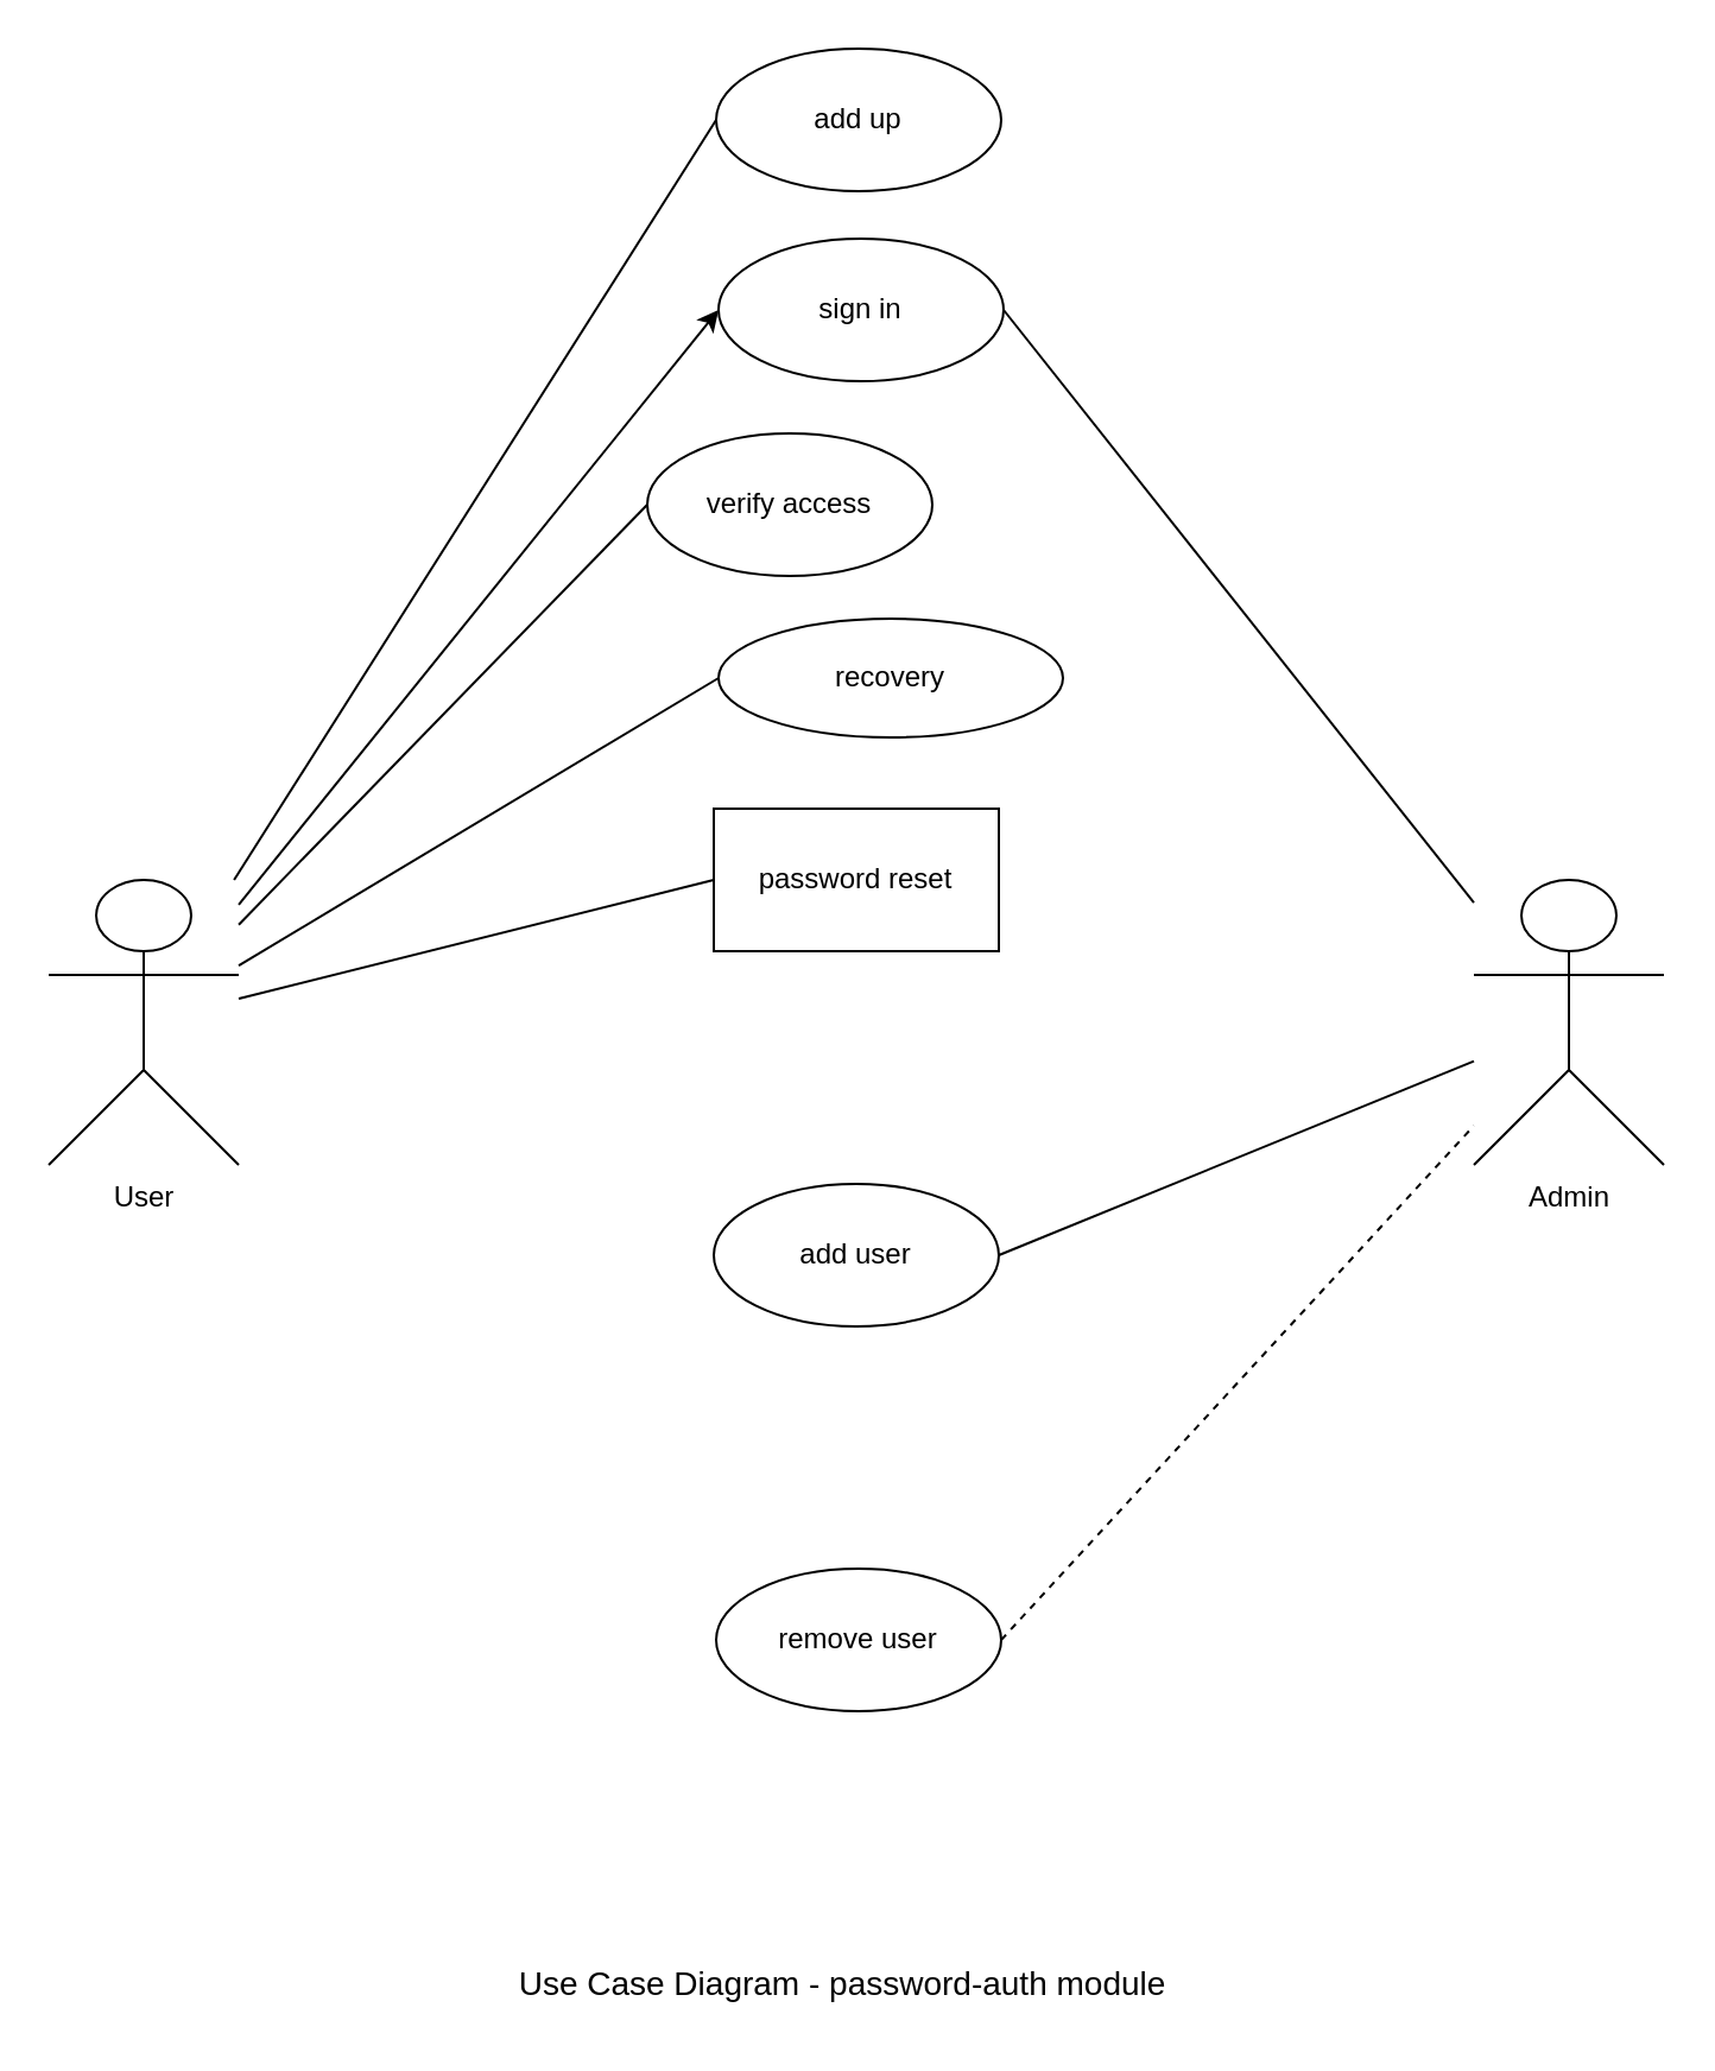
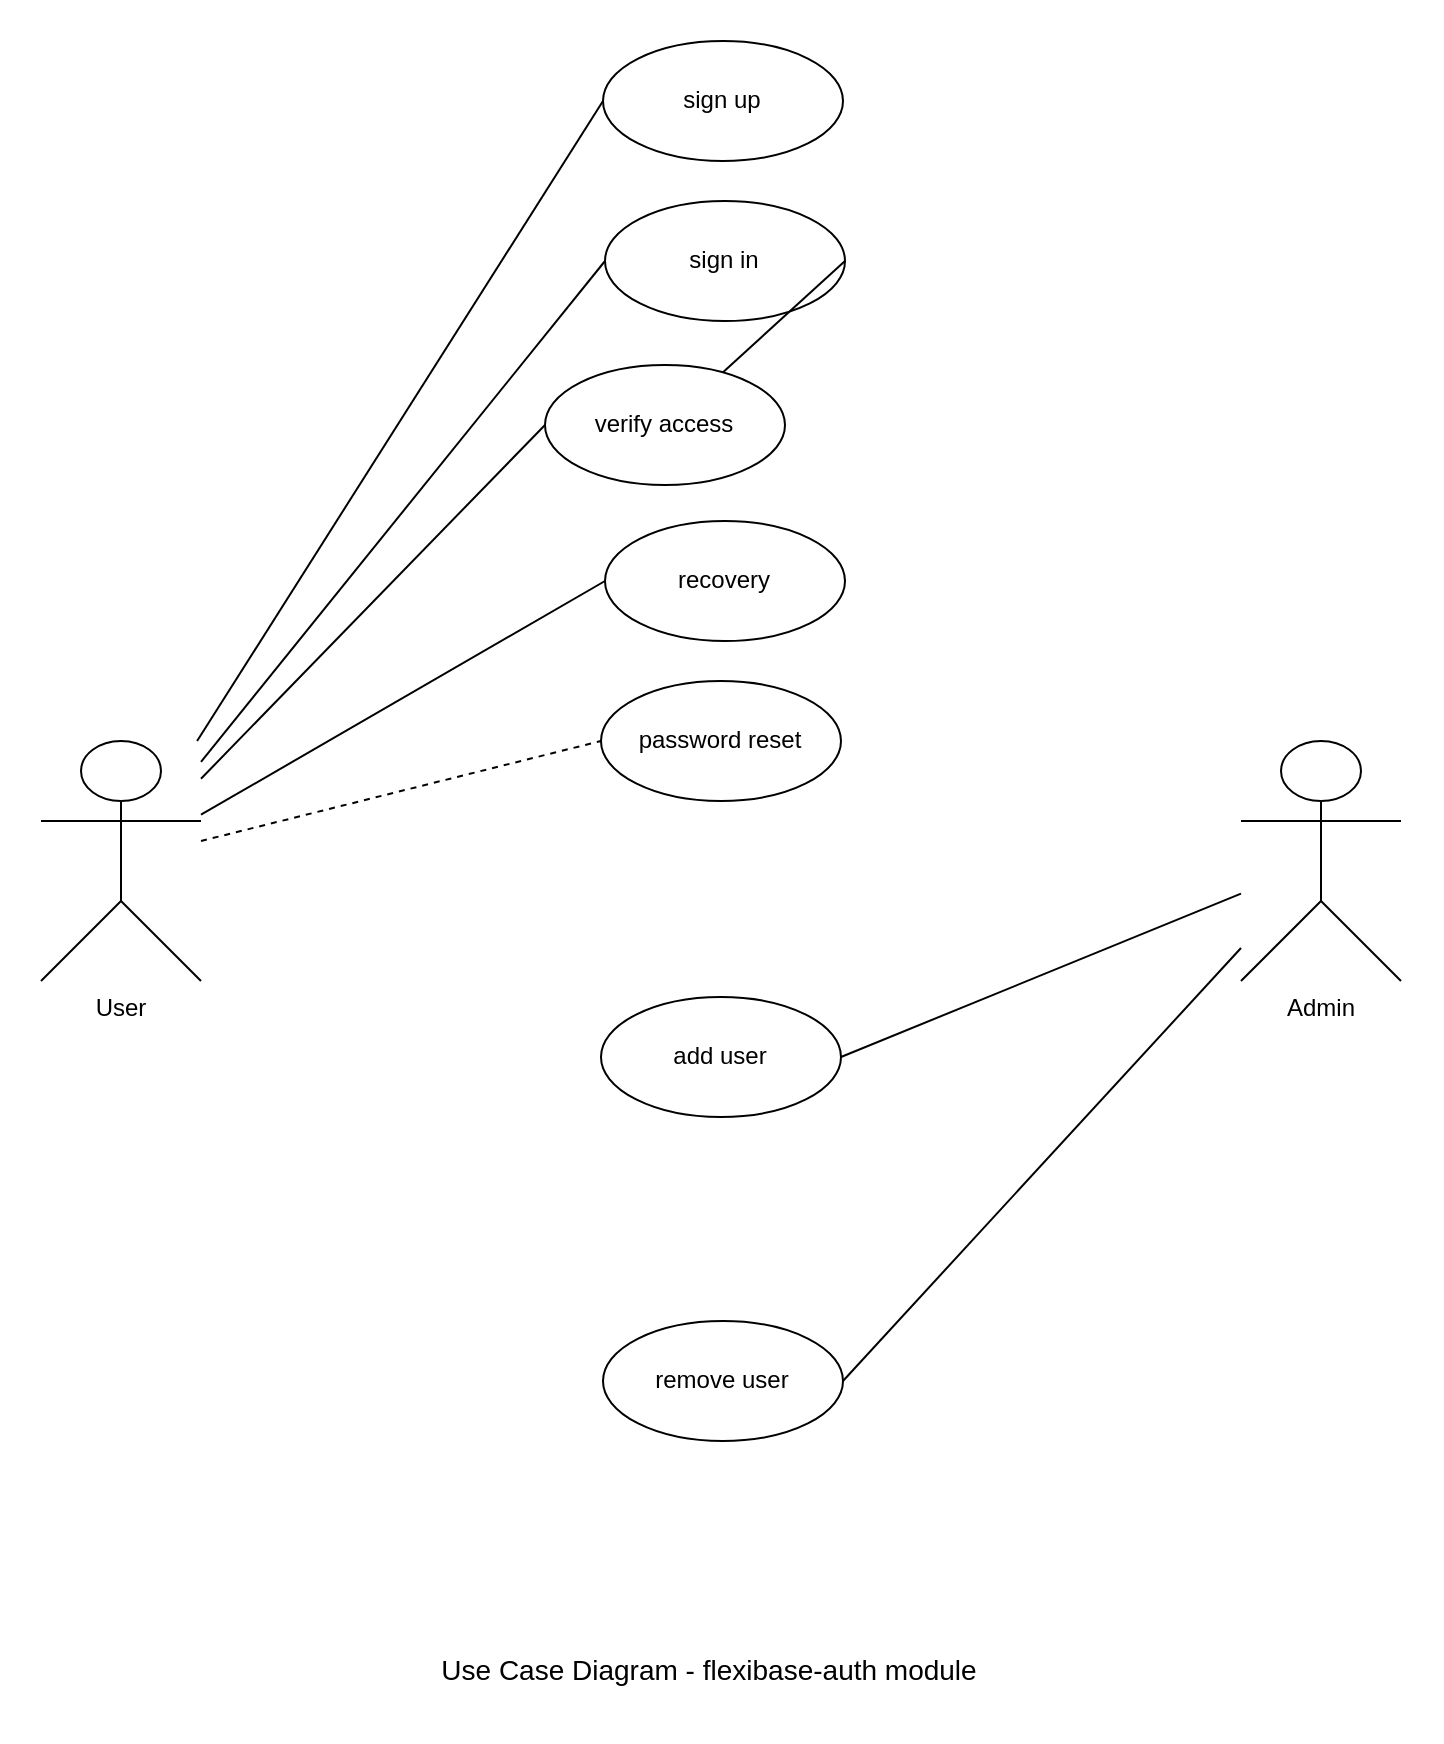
- <mxCell id="4" value="add up" style="ellipse;whiteSpace=wrap;html=1;align=center;" vertex="1" parent="1"><mxGeometry x="301" y="20" width="120" height="60" as="geometry" /></mxCell>
+ <mxCell id="4" value="sign up" style="ellipse;whiteSpace=wrap;html=1;align=center;" vertex="1" parent="1"><mxGeometry x="301" y="20" width="120" height="60" as="geometry" /></mxCell>
- <mxCell id="10" value="" style="endArrow=classic;html=1;rounded=0;entryX=0;entryY=0.5;entryDx=0;entryDy=0;" edge="1" parent="1" source="2" target="5"><mxGeometry relative="1" as="geometry"><mxPoint x="280" y="320" as="sourcePoint" /><mxPoint x="440" y="320" as="targetPoint" /></mxGeometry></mxCell>
+ <mxCell id="10" value="" style="endArrow=none;html=1;rounded=0;entryX=0;entryY=0.5;entryDx=0;entryDy=0;" edge="1" parent="1" source="2" target="5"><mxGeometry relative="1" as="geometry"><mxPoint x="280" y="320" as="sourcePoint" /><mxPoint x="440" y="320" as="targetPoint" /></mxGeometry></mxCell>
- <mxCell id="14" value="" style="endArrow=none;html=1;rounded=0;exitX=1;exitY=0.5;exitDx=0;exitDy=0;" edge="1" parent="1" source="5" target="3"><mxGeometry relative="1" as="geometry"><mxPoint x="280" y="410" as="sourcePoint" /><mxPoint x="440" y="410" as="targetPoint" /></mxGeometry></mxCell>
+ <mxCell id="14" value="" style="endArrow=none;html=1;rounded=0;exitX=1;exitY=0.5;exitDx=0;exitDy=0;" edge="1" parent="1" source="5" target="6"><mxGeometry relative="1" as="geometry"><mxPoint x="280" y="410" as="sourcePoint" /><mxPoint x="440" y="410" as="targetPoint" /></mxGeometry></mxCell>
- <mxCell id="7" value="recovery" style="ellipse;whiteSpace=wrap;html=1;align=center;" vertex="1" parent="1"><mxGeometry x="302" y="260" width="145" height="50" as="geometry" /></mxCell>
+ <mxCell id="7" value="recovery" style="ellipse;whiteSpace=wrap;html=1;align=center;" vertex="1" parent="1"><mxGeometry x="302" y="260" width="120" height="60" as="geometry" /></mxCell>
- <mxCell id="8" value="password reset" style="whiteSpace=wrap;html=1;align=center;rounded=0;" vertex="1" parent="1"><mxGeometry x="300" y="340" width="120" height="60" as="geometry" /></mxCell>
+ <mxCell id="8" value="password reset" style="ellipse;whiteSpace=wrap;html=1;align=center;" vertex="1" parent="1"><mxGeometry x="300" y="340" width="120" height="60" as="geometry" /></mxCell>
- <mxCell id="13" value="" style="endArrow=none;html=1;rounded=0;entryX=0;entryY=0.5;entryDx=0;entryDy=0;" edge="1" parent="1" source="2" target="8"><mxGeometry relative="1" as="geometry"><mxPoint x="280" y="320" as="sourcePoint" /><mxPoint x="440" y="320" as="targetPoint" /></mxGeometry></mxCell>
+ <mxCell id="13" value="" style="endArrow=none;html=1;rounded=0;entryX=0;entryY=0.5;entryDx=0;entryDy=0;dashed=1;" edge="1" parent="1" source="2" target="8"><mxGeometry relative="1" as="geometry"><mxPoint x="280" y="320" as="sourcePoint" /><mxPoint x="440" y="320" as="targetPoint" /></mxGeometry></mxCell>
- <mxCell id="18" value="" style="endArrow=none;html=1;rounded=0;exitX=1;exitY=0.5;exitDx=0;exitDy=0;dashed=1;" edge="1" parent="1" source="16" target="3"><mxGeometry relative="1" as="geometry"><mxPoint x="280" y="560" as="sourcePoint" /><mxPoint x="440" y="560" as="targetPoint" /></mxGeometry></mxCell>
+ <mxCell id="18" value="" style="endArrow=none;html=1;rounded=0;exitX=1;exitY=0.5;exitDx=0;exitDy=0;" edge="1" parent="1" source="16" target="3"><mxGeometry relative="1" as="geometry"><mxPoint x="280" y="560" as="sourcePoint" /><mxPoint x="440" y="560" as="targetPoint" /></mxGeometry></mxCell>
- <mxCell id="19" value="&lt;font style=&quot;font-size: 14px;&quot;&gt;Use Case Diagram - password-auth module&lt;/font&gt;" style="text;html=1;align=center;verticalAlign=middle;resizable=0;points=[];autosize=1;strokeColor=none;fillColor=none;" vertex="1" parent="1"><mxGeometry x="209" y="820" width="290" height="30" as="geometry" /></mxCell>
+ <mxCell id="19" value="&lt;font style=&quot;font-size: 14px;&quot;&gt;Use Case Diagram - flexibase-auth module&lt;/font&gt;" style="text;html=1;align=center;verticalAlign=middle;resizable=0;points=[];autosize=1;strokeColor=none;fillColor=none;" vertex="1" parent="1"><mxGeometry x="209" y="820" width="290" height="30" as="geometry" /></mxCell>
